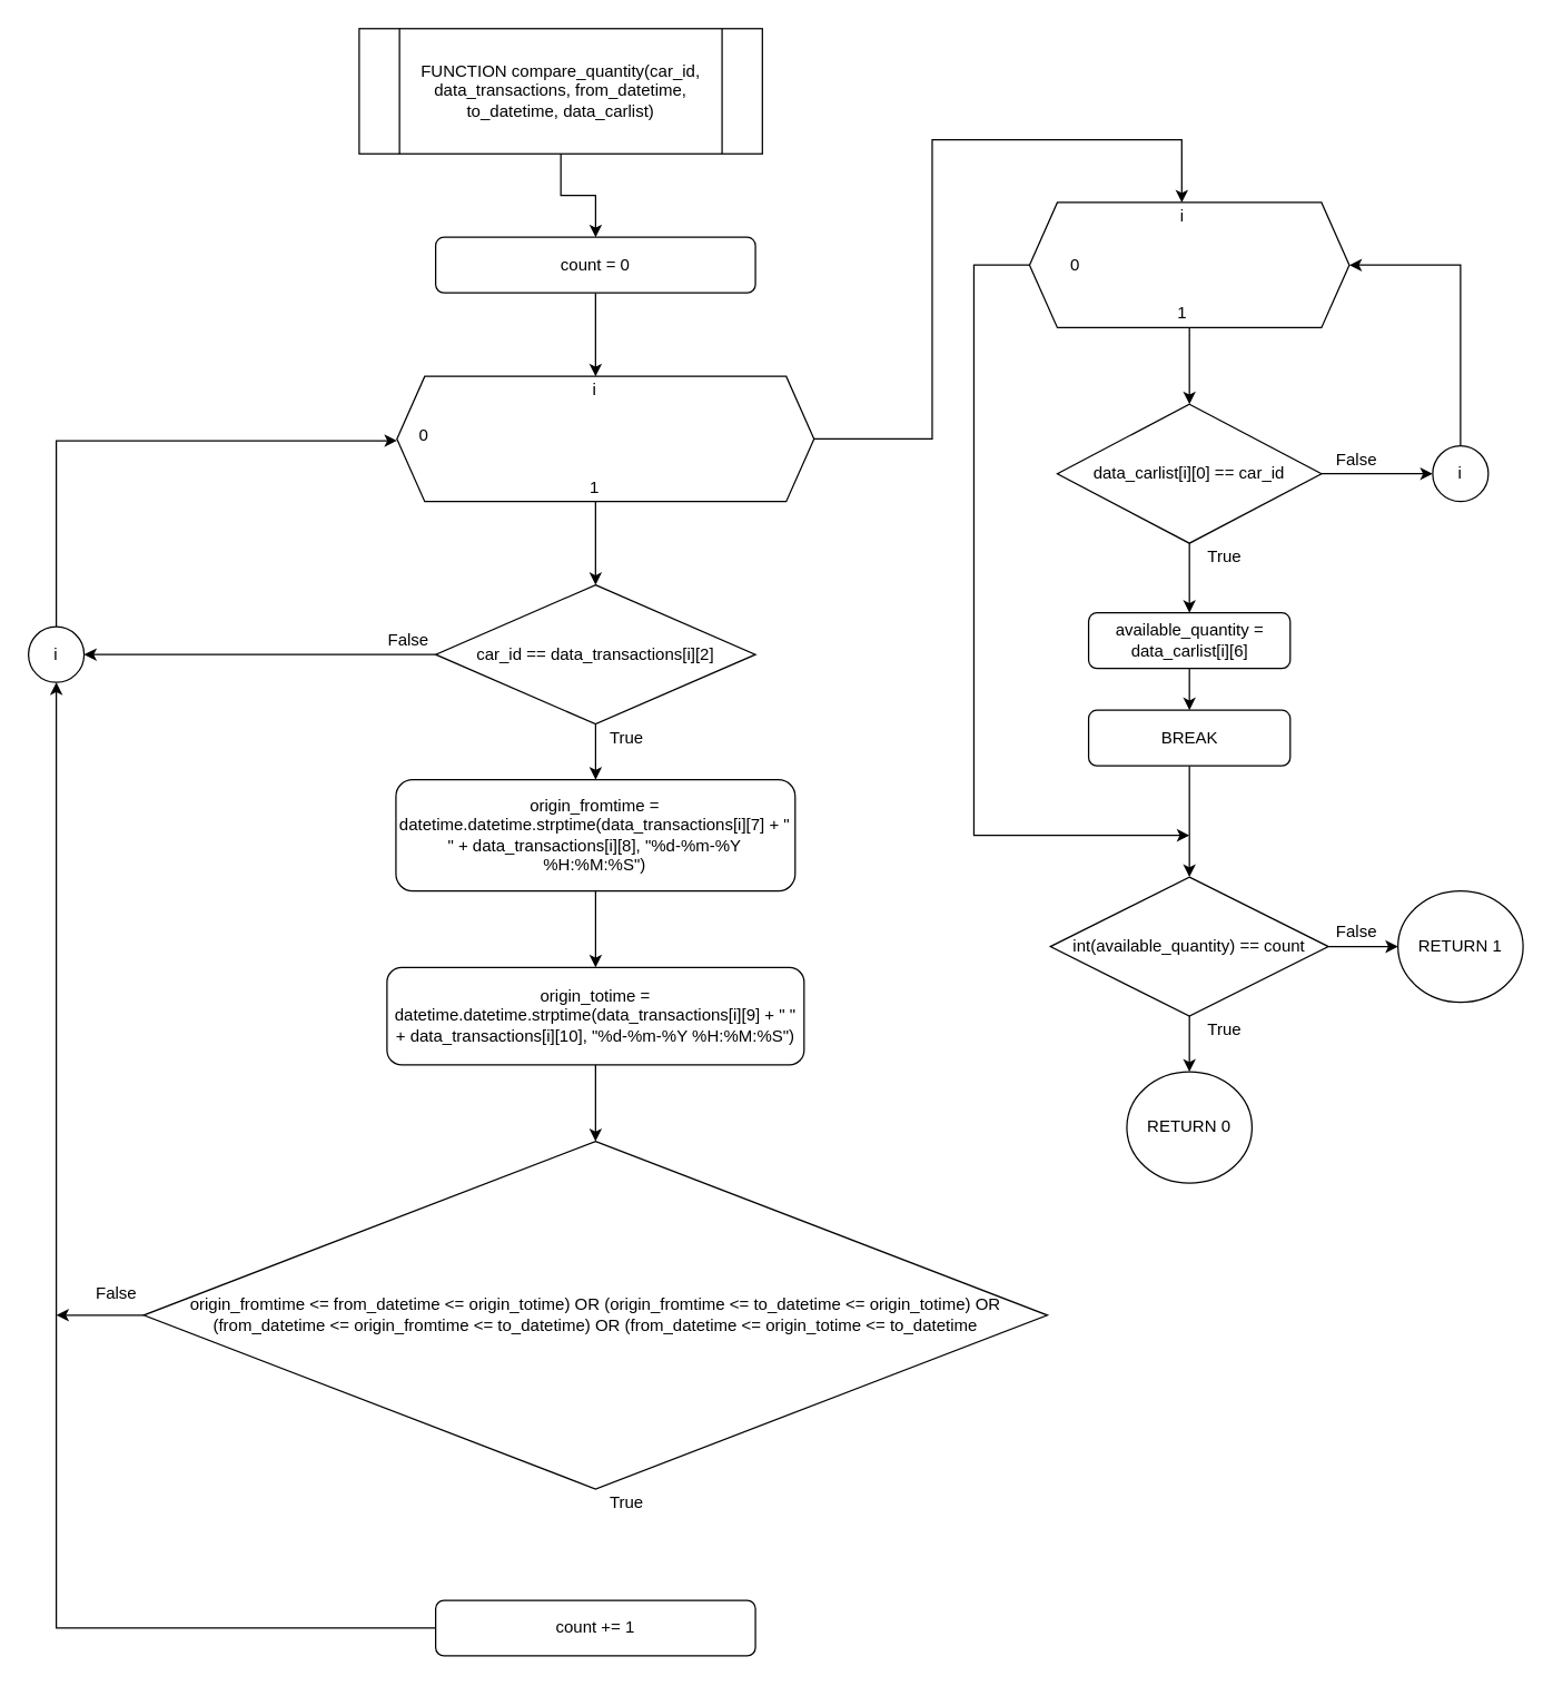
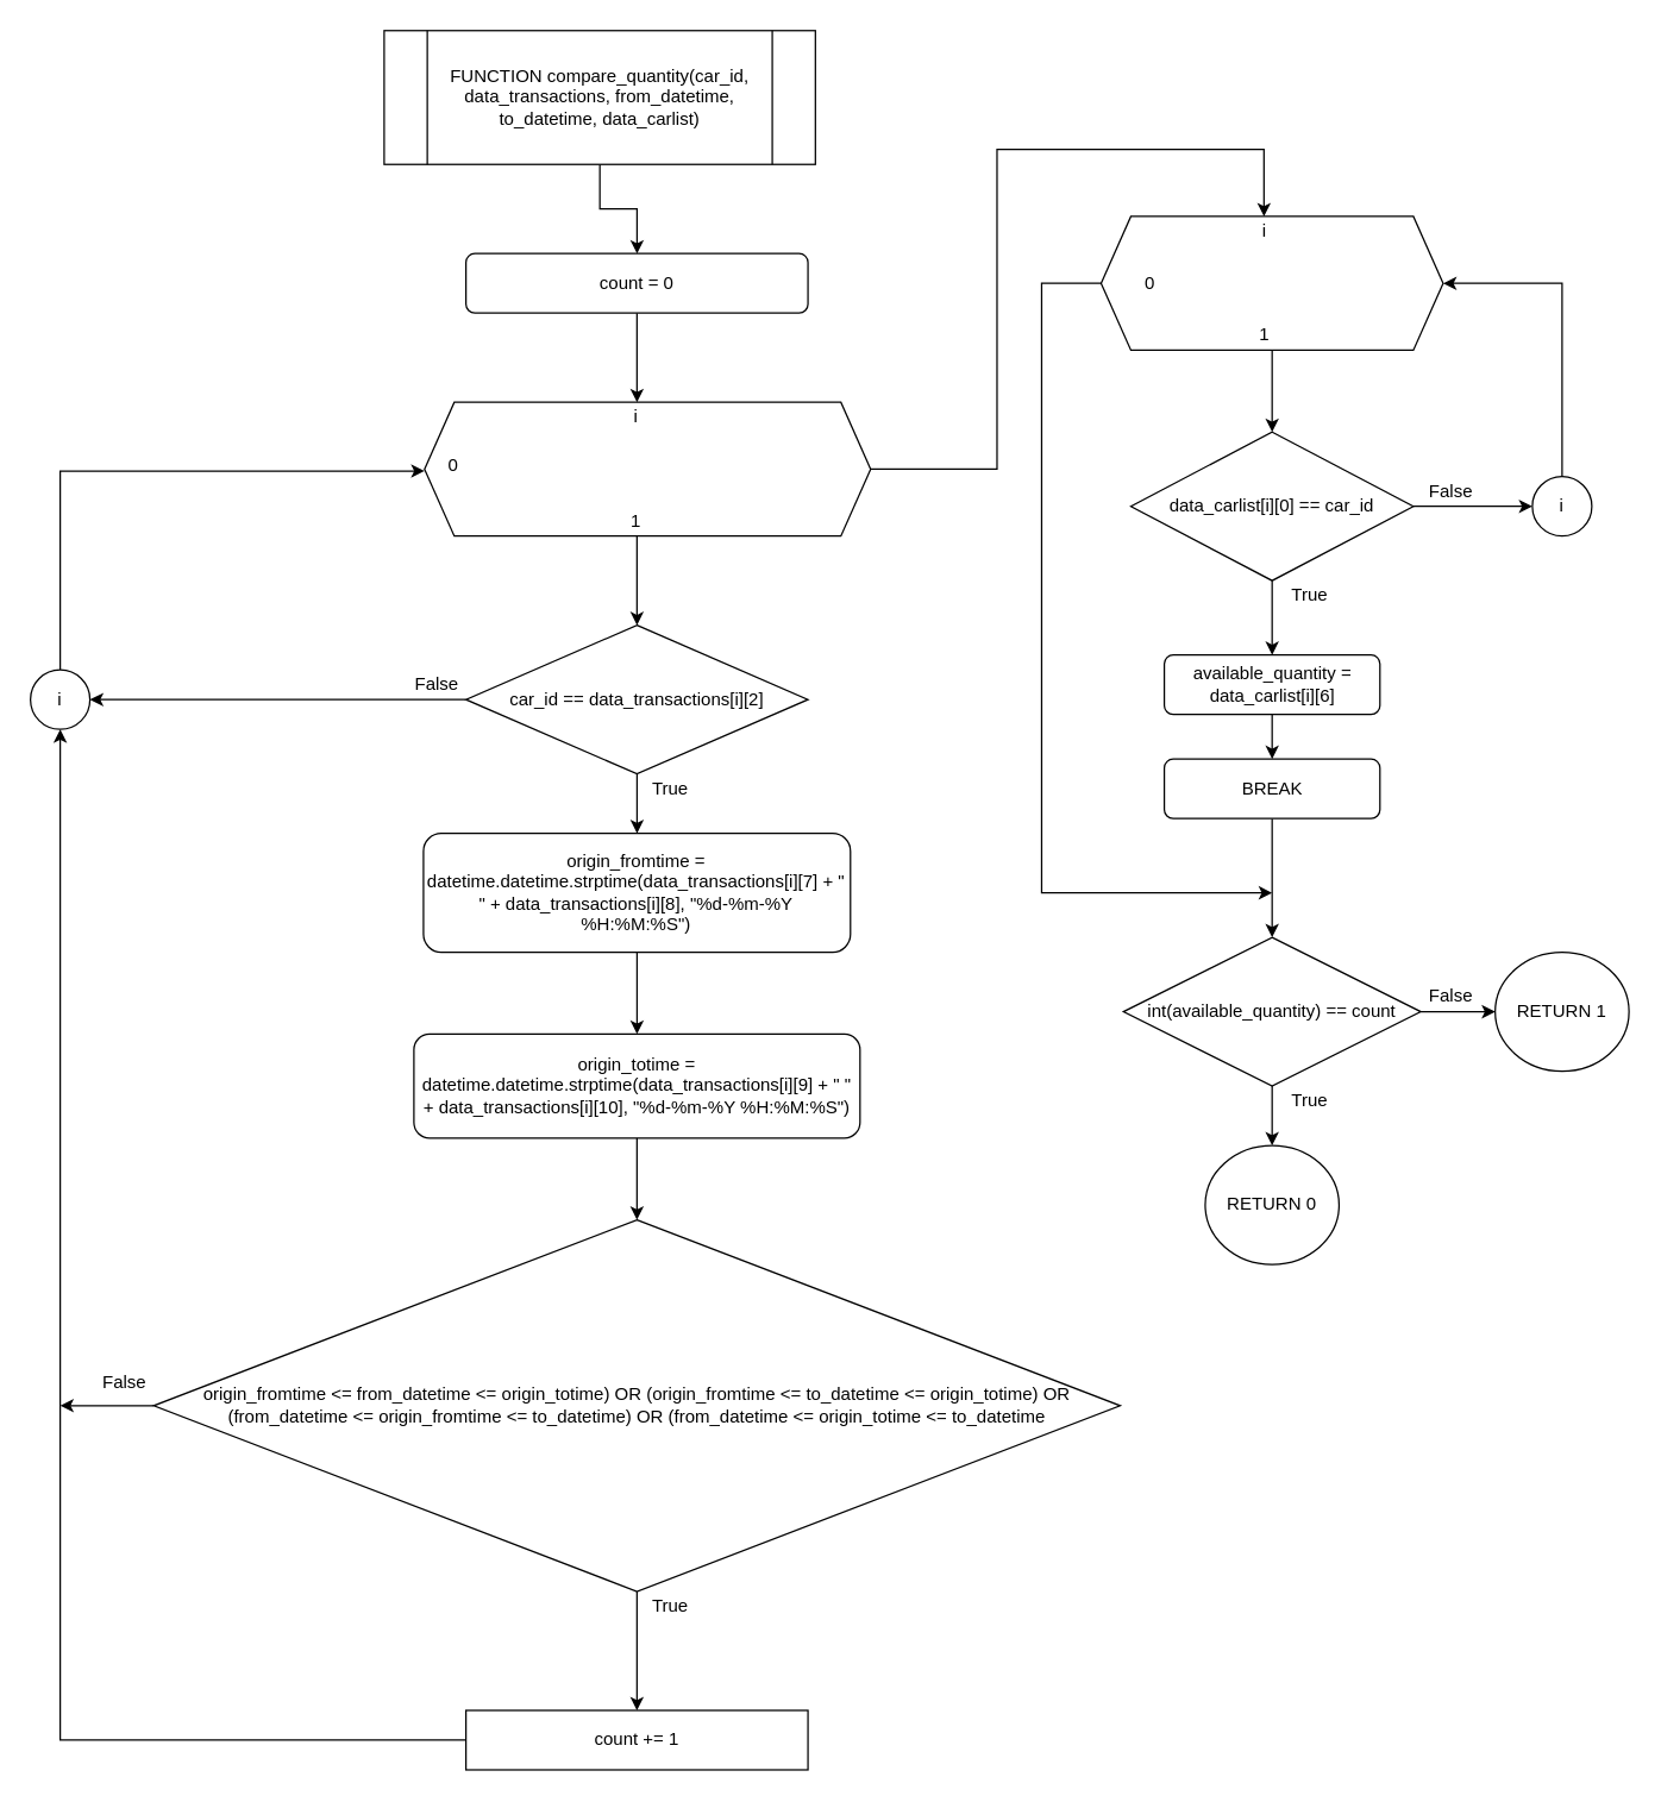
+ <mxCell id="16" value="" style="edgeStyle=orthogonalEdgeStyle;rounded=0;orthogonalLoop=1;jettySize=auto;html=1;" edge="1" parent="1" source="18" target="24"><mxGeometry relative="1" as="geometry" /></mxCell>
- <mxCell id="24" value="count += 1" style="rounded=1;whiteSpace=wrap;html=1;" vertex="1" parent="1"><mxGeometry x="312.86" y="1150" width="230" height="40" as="geometry" /></mxCell>
+ <mxCell id="24" value="count += 1" style="whiteSpace=wrap;html=1;rounded=0;" vertex="1" parent="1"><mxGeometry x="312.86" y="1150" width="230" height="40" as="geometry" /></mxCell>
